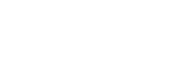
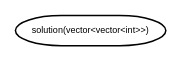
+ <mxCell id="2" value="solution(vector&amp;lt;vector&amp;lt;int&amp;gt;&amp;gt;)" style="strokeWidth=2;html=1;shape=mxgraph.flowchart.terminator;whiteSpace=wrap;" vertex="1" parent="1"><mxGeometry x="20" y="20" width="200" height="40" as="geometry" /></mxCell>
